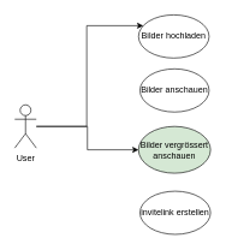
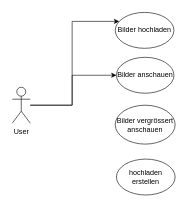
+ <mxCell id="3" style="edgeStyle=orthogonalEdgeStyle;rounded=0;orthogonalLoop=1;jettySize=auto;html=1;" edge="1" parent="1" source="5" target="7"><mxGeometry relative="1" as="geometry"><Array as="points"><mxPoint x="120" y="175" /><mxPoint x="120" y="125" /></Array></mxGeometry></mxCell>
- <mxCell id="4" style="edgeStyle=orthogonalEdgeStyle;rounded=0;orthogonalLoop=1;jettySize=auto;html=1;entryX=0;entryY=0.5;entryDx=0;entryDy=0;" edge="1" parent="1" source="5" target="9"><mxGeometry relative="1" as="geometry" /></mxCell>
- <mxCell id="9" value="Bilder vergrössert anschauen" style="ellipse;whiteSpace=wrap;html=1;fillColor=#d5e8d4;" vertex="1" parent="1"><mxGeometry x="192" y="175" width="100" height="65" as="geometry" /></mxCell>
+ <mxCell id="9" value="Bilder vergrössert anschauen" style="ellipse;whiteSpace=wrap;html=1;" vertex="1" parent="1"><mxGeometry x="192" y="175" width="100" height="65" as="geometry" /></mxCell>
- <mxCell id="8" value="invitelink erstellen" style="ellipse;whiteSpace=wrap;html=1;" vertex="1" parent="1"><mxGeometry x="194" y="265" width="98" height="60" as="geometry" /></mxCell>
+ <mxCell id="8" value="hochladen erstellen" style="ellipse;whiteSpace=wrap;html=1;" vertex="1" parent="1"><mxGeometry x="194" y="265" width="98" height="60" as="geometry" /></mxCell>
